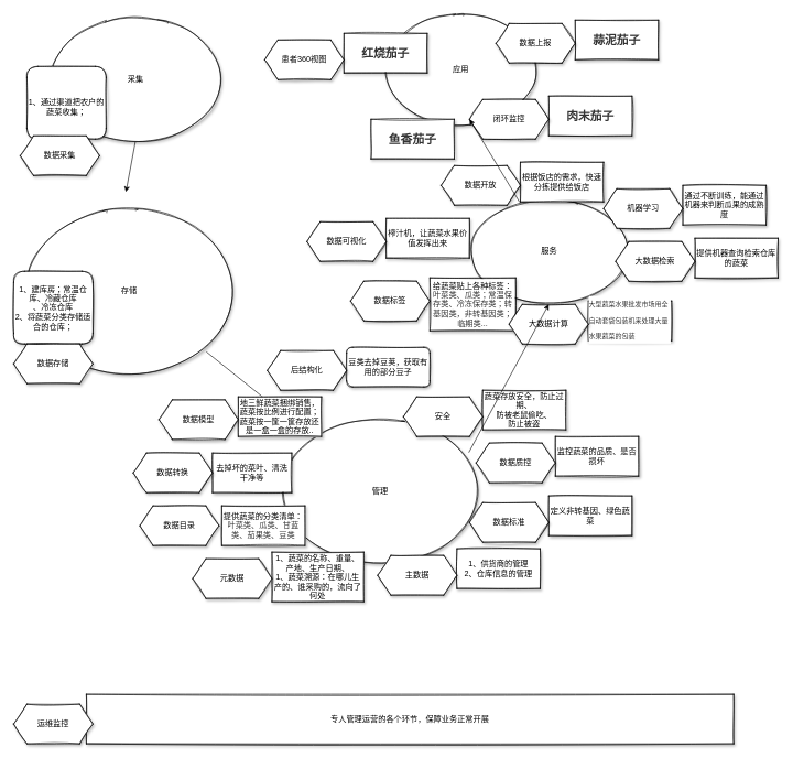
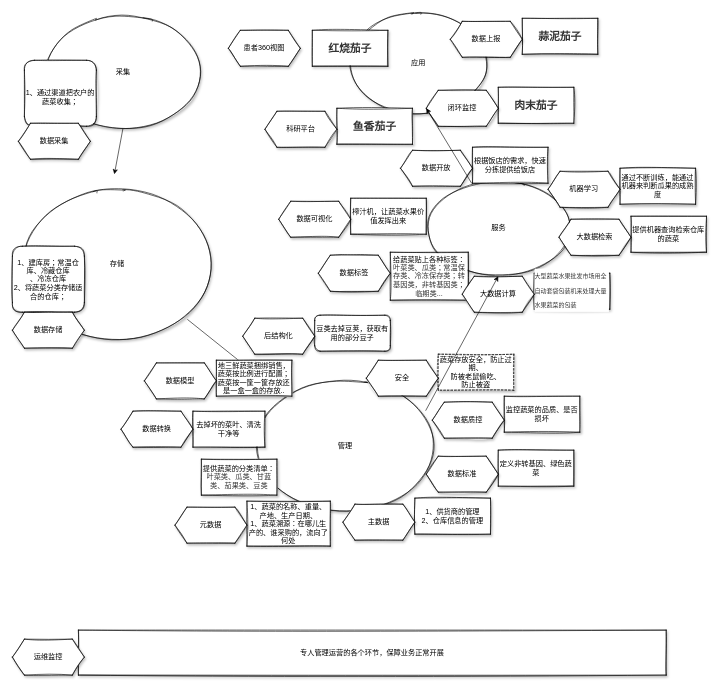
- <mxCell id="35" value="患者360视图" style="shape=hexagon;perimeter=hexagonPerimeter2;whiteSpace=wrap;html=1;fixedSize=1;shadow=1;glass=0;sketch=1;fontSize=12;" parent="1" vertex="1"><mxGeometry x="400" y="60" width="120" height="60" as="geometry" /></mxCell>
+ <mxCell id="35" value="患者360视图" style="shape=hexagon;perimeter=hexagonPerimeter2;whiteSpace=wrap;html=1;fixedSize=1;shadow=1;glass=0;sketch=1;fontSize=12;" parent="1" vertex="1"><mxGeometry x="380" y="50" width="120" height="60" as="geometry" /></mxCell>
+ <mxCell id="37" value="科研平台" style="shape=hexagon;perimeter=hexagonPerimeter2;whiteSpace=wrap;html=1;fixedSize=1;shadow=1;glass=0;sketch=1;fontSize=12;" parent="1" vertex="1"><mxGeometry x="441" y="185" width="120" height="60" as="geometry" /></mxCell>
- <mxCell id="24" value="蔬菜存放安全，防止过期、&lt;br&gt;防被老鼠偷吃、&lt;br&gt;防止被盗" style="rounded=0;whiteSpace=wrap;html=1;shadow=1;glass=0;sketch=1;" parent="1" vertex="1"><mxGeometry x="730" y="590" width="126" height="60" as="geometry" /></mxCell>
+ <mxCell id="24" value="蔬菜存放安全，防止过期、&lt;br&gt;防被老鼠偷吃、&lt;br&gt;防止被盗" style="rounded=0;whiteSpace=wrap;html=1;shadow=1;glass=0;sketch=1;dashed=1;" parent="1" vertex="1"><mxGeometry x="730" y="590" width="126" height="60" as="geometry" /></mxCell>
- <mxCell id="15" value="数据目录" style="shape=hexagon;perimeter=hexagonPerimeter2;whiteSpace=wrap;html=1;fixedSize=1;shadow=1;glass=0;sketch=1;fontSize=12;" parent="1" vertex="1"><mxGeometry x="211" y="765" width="120" height="60" as="geometry" /></mxCell>
